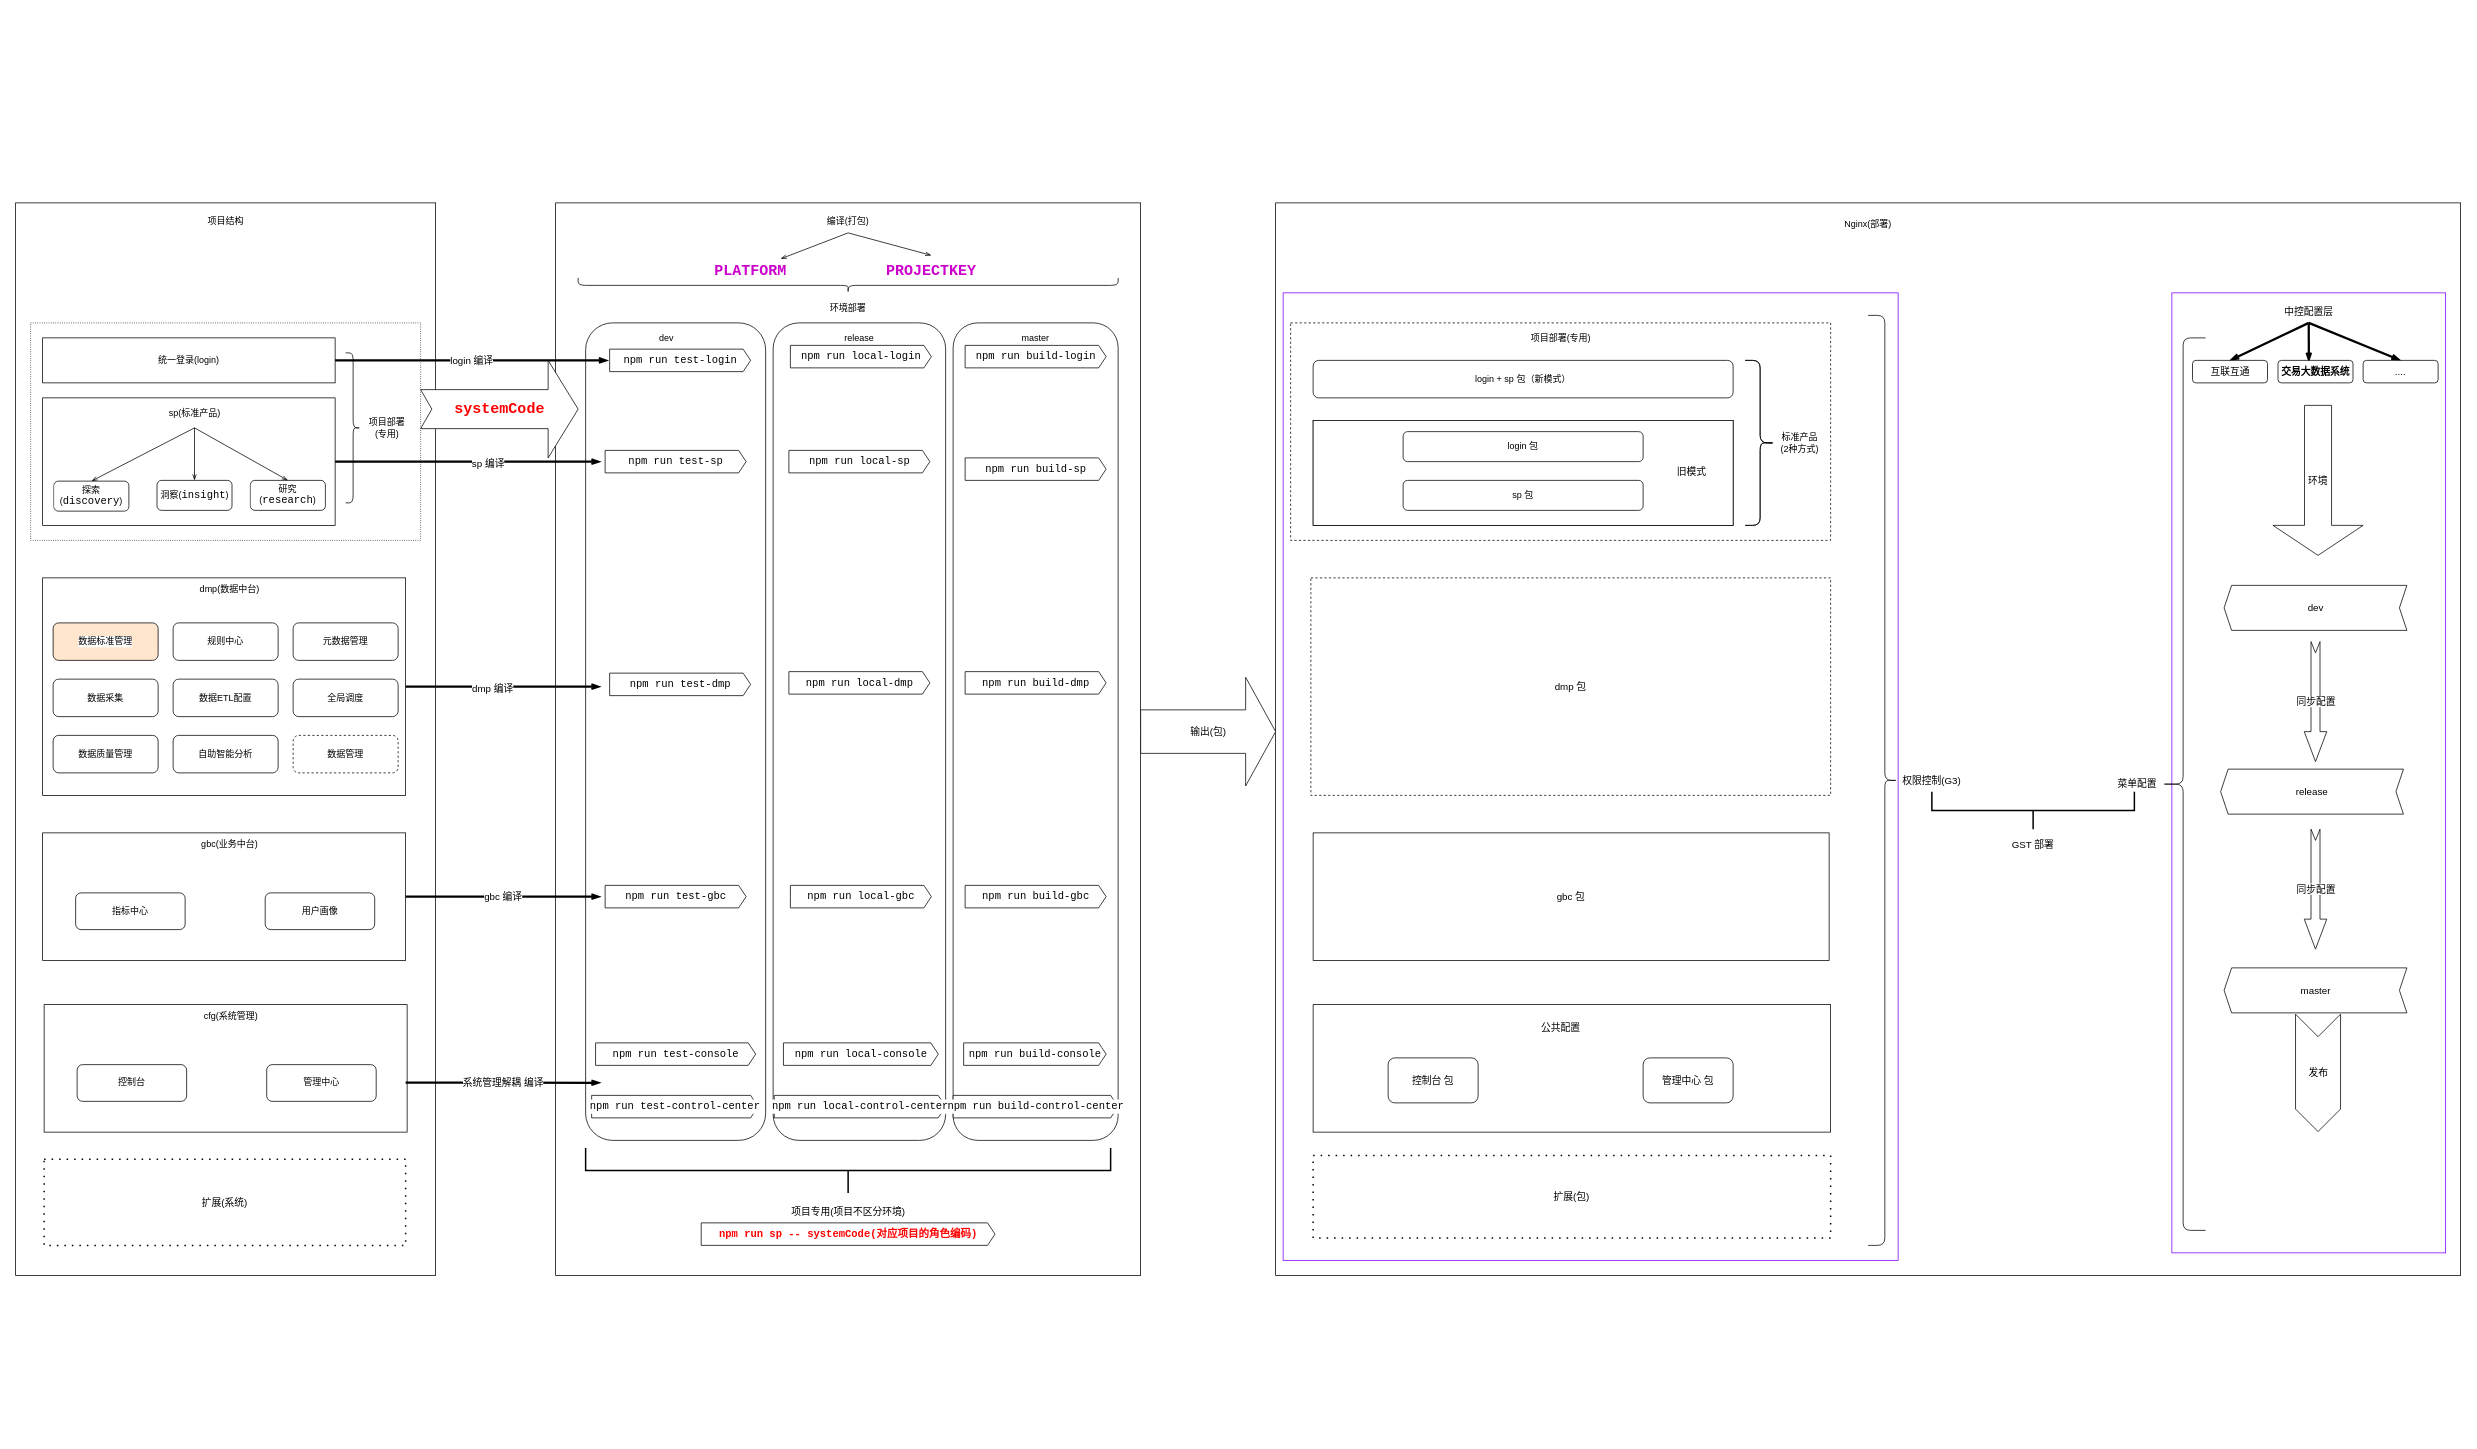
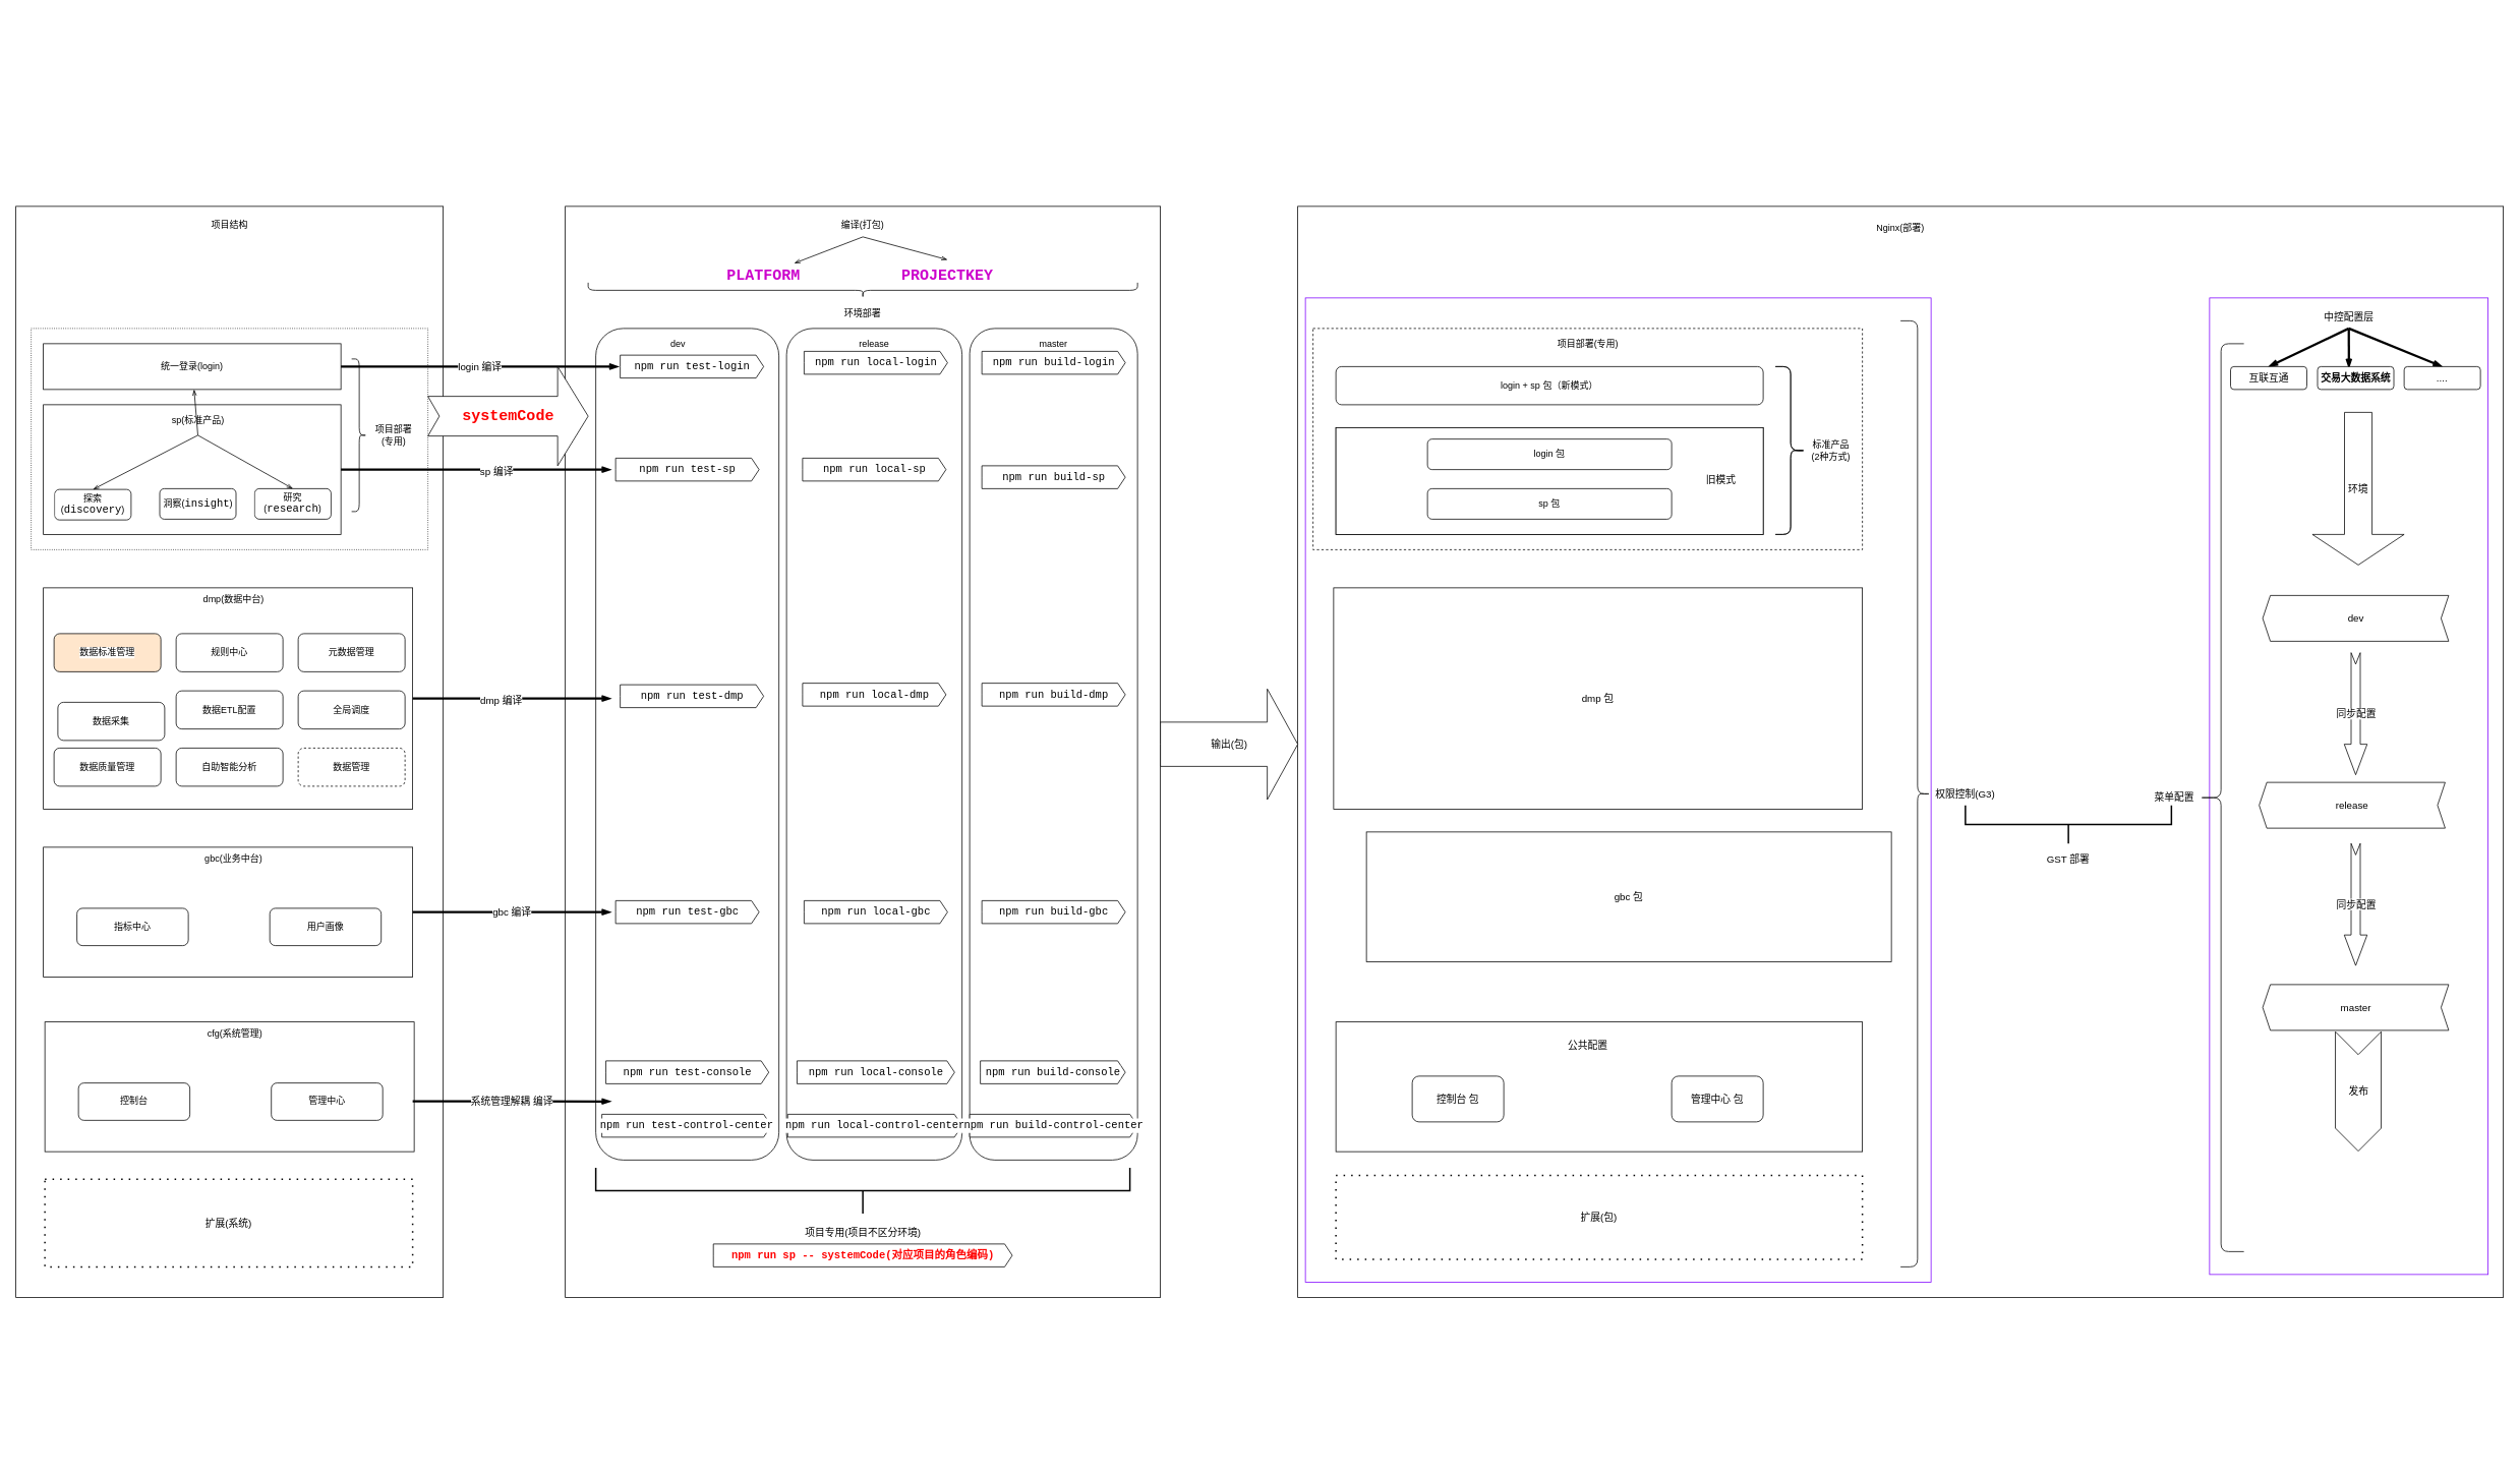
- <mxCell id="13" style="edgeStyle=none;rounded=0;orthogonalLoop=1;jettySize=auto;html=1;exitX=0.5;exitY=1;exitDx=0;exitDy=0;endArrow=openThin;endFill=0;labelBackgroundColor=#FFFFFF;" parent="6" source="9" target="12" edge="1"><mxGeometry relative="1" as="geometry" /></mxCell>
+ <mxCell id="13" style="edgeStyle=none;rounded=0;orthogonalLoop=1;jettySize=auto;html=1;exitX=0.5;exitY=1;exitDx=0;exitDy=0;endArrow=openThin;endFill=0;labelBackgroundColor=#FFFFFF;" parent="6" source="9" target="7" edge="1"><mxGeometry relative="1" as="geometry" /></mxCell>
- <mxCell id="102" value="dmp 包" style="rounded=0;whiteSpace=wrap;html=1;fontSize=13;strokeWidth=1;labelBackgroundColor=#FFFFFF;dashed=1;" parent="1" vertex="1"><mxGeometry x="1747" y="770" width="693" height="290" as="geometry" /></mxCell>
+ <mxCell id="102" value="dmp 包" style="rounded=0;whiteSpace=wrap;html=1;fontSize=13;strokeWidth=1;labelBackgroundColor=#FFFFFF;" parent="1" vertex="1"><mxGeometry x="1747" y="770" width="693" height="290" as="geometry" /></mxCell>
- <mxCell id="26" value="数据采集" style="rounded=1;whiteSpace=wrap;html=1;labelBackgroundColor=#FFFFFF;" parent="18" vertex="1"><mxGeometry x="14" y="145" width="140" height="50" as="geometry" /></mxCell>
+ <mxCell id="26" value="数据采集" style="rounded=1;whiteSpace=wrap;html=1;labelBackgroundColor=#FFFFFF;" parent="18" vertex="1"><mxGeometry x="19" y="160" width="140" height="50" as="geometry" /></mxCell>
- <mxCell id="103" value="gbc 包" style="rounded=0;whiteSpace=wrap;html=1;fontSize=13;strokeWidth=1;labelBackgroundColor=#FFFFFF;" parent="1" vertex="1"><mxGeometry x="1750" y="1110" width="688" height="170" as="geometry" /></mxCell>
+ <mxCell id="103" value="gbc 包" style="rounded=0;whiteSpace=wrap;html=1;fontSize=13;strokeWidth=1;labelBackgroundColor=#FFFFFF;" parent="1" vertex="1"><mxGeometry x="1790" y="1090" width="688" height="170" as="geometry" /></mxCell>
